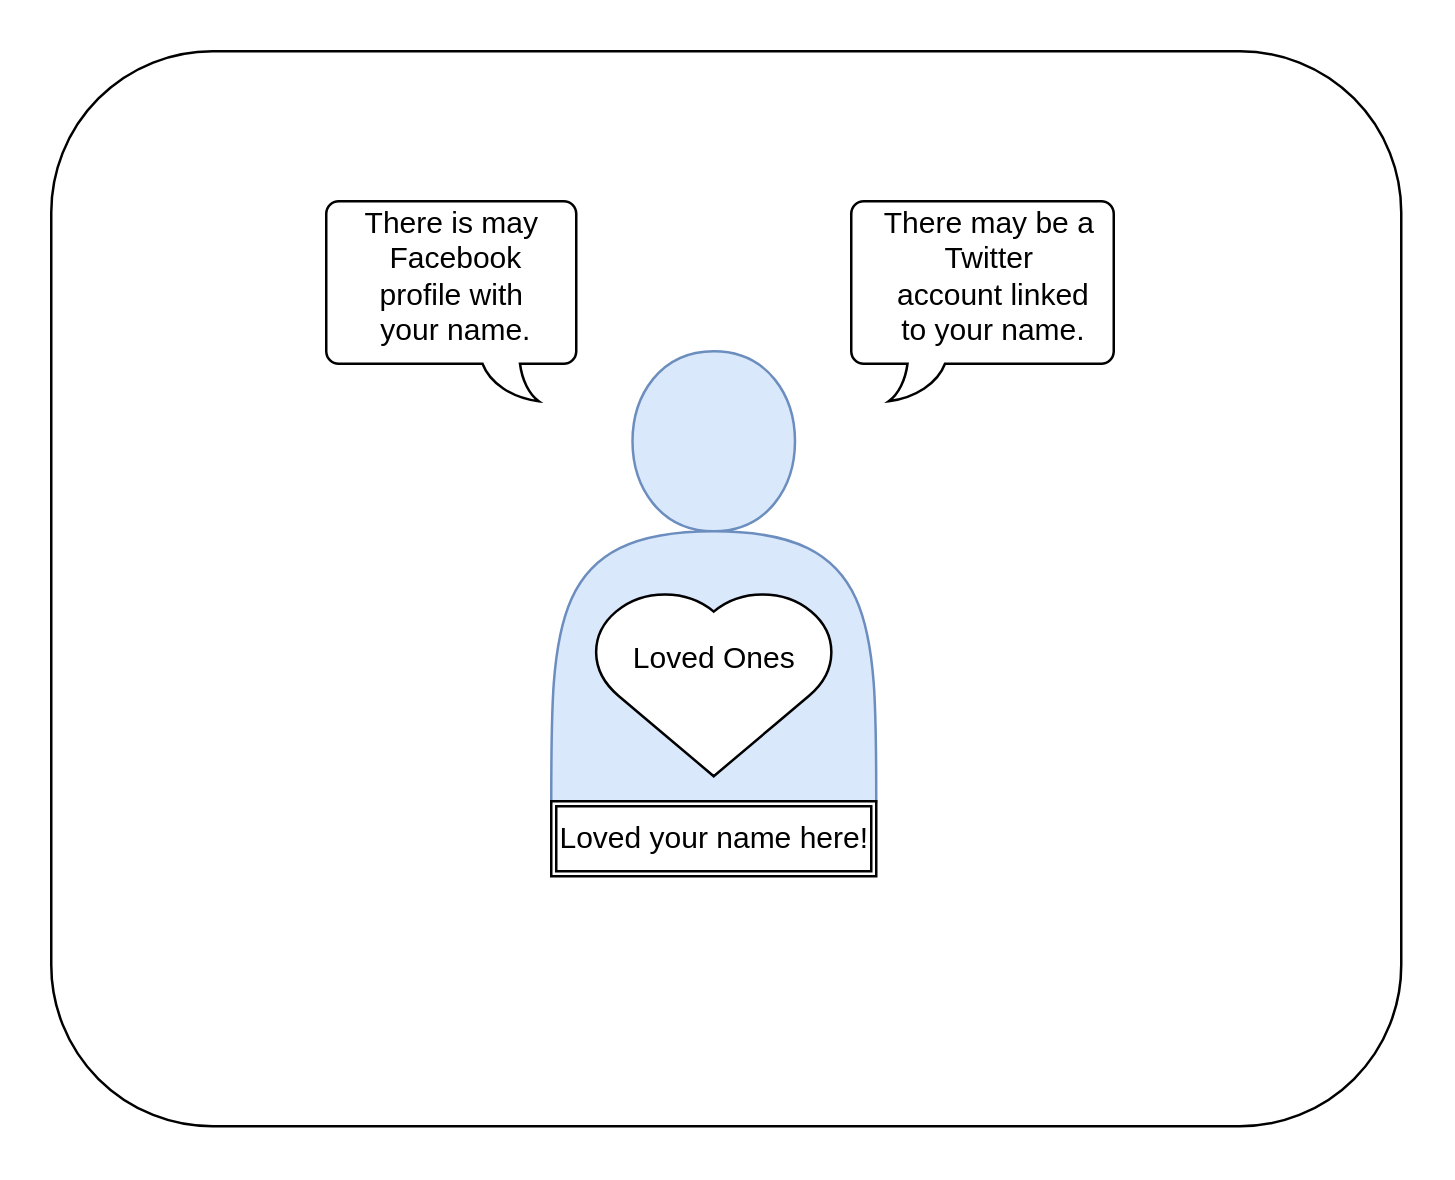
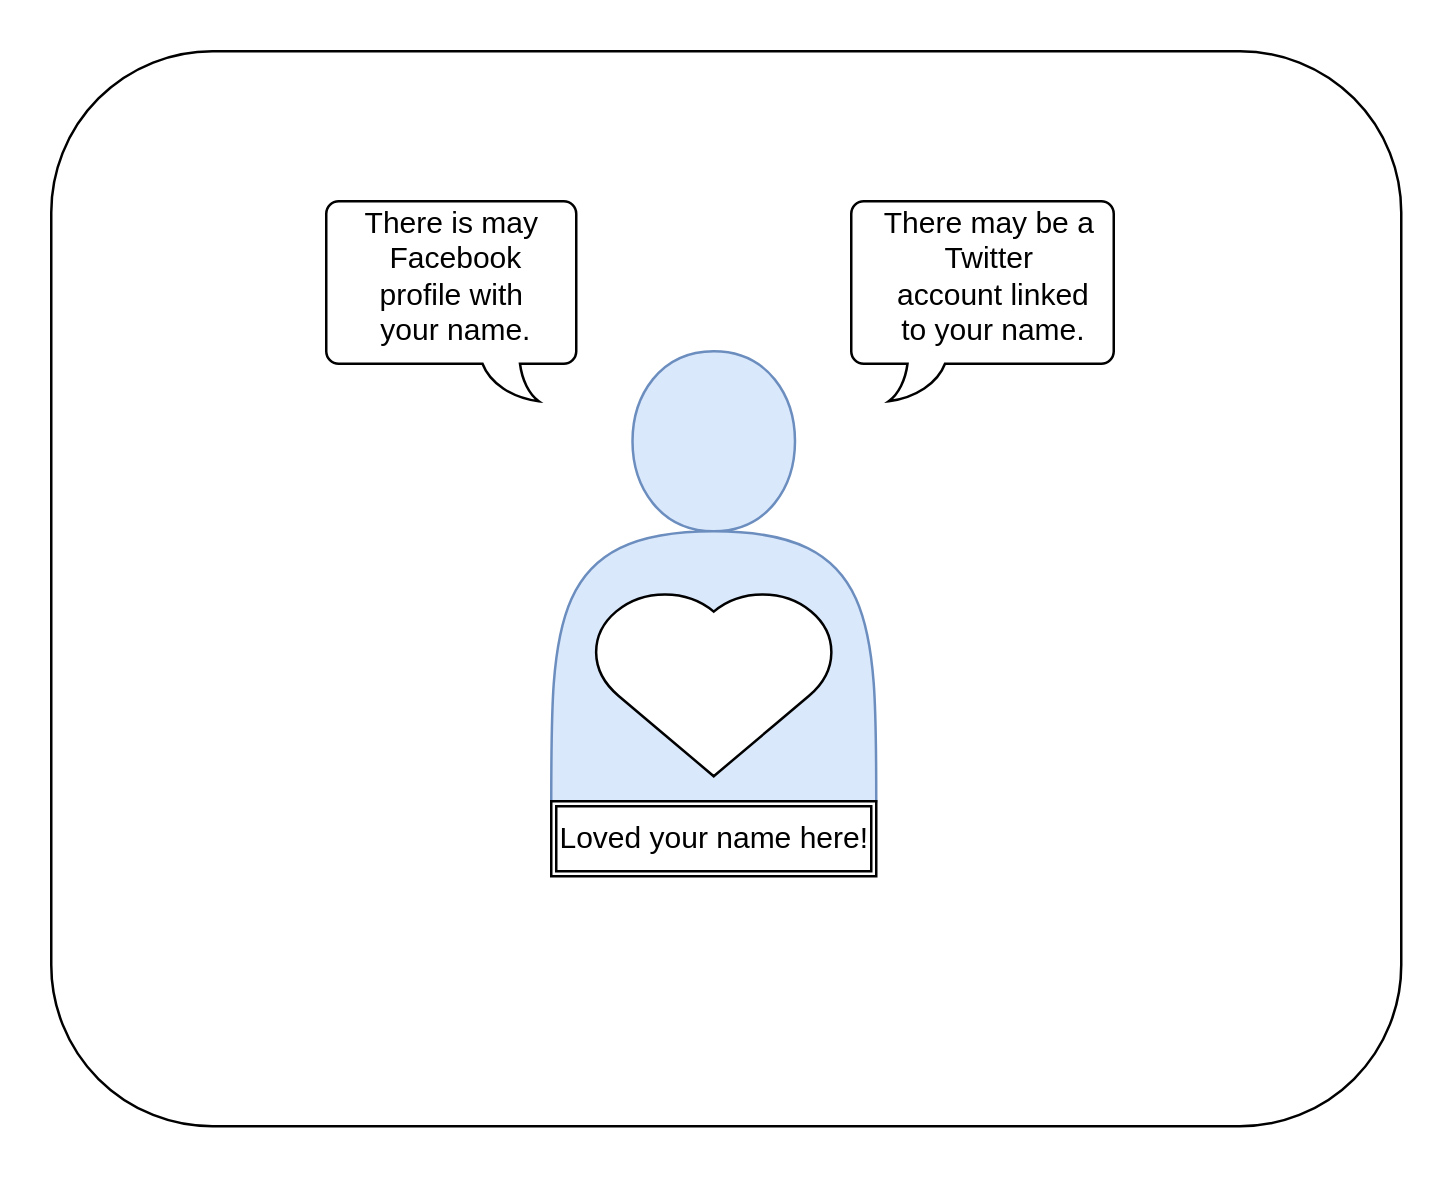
- <mxCell id="9" value="Loved Ones" style="text;html=1;resizable=0;autosize=1;align=center;verticalAlign=middle;points=[];fillColor=none;strokeColor=none;rounded=0;" vertex="1" parent="1"><mxGeometry x="245" y="252.5" width="80" height="20" as="geometry" /></mxCell>
